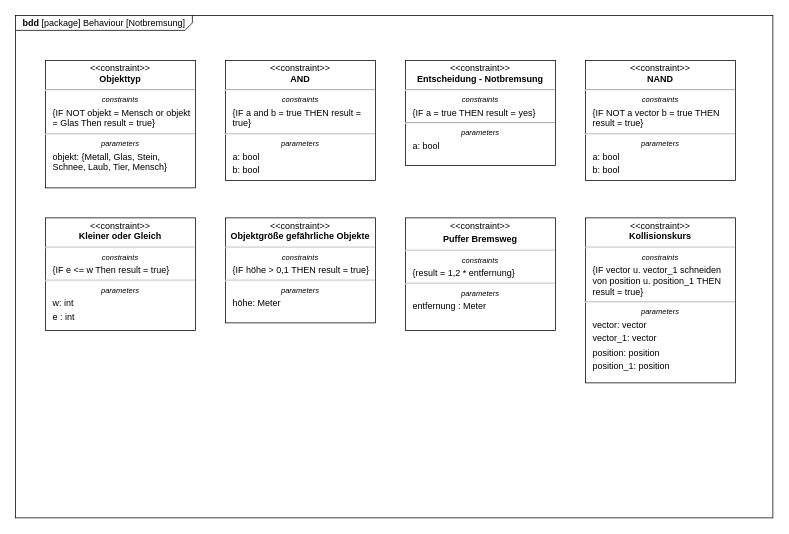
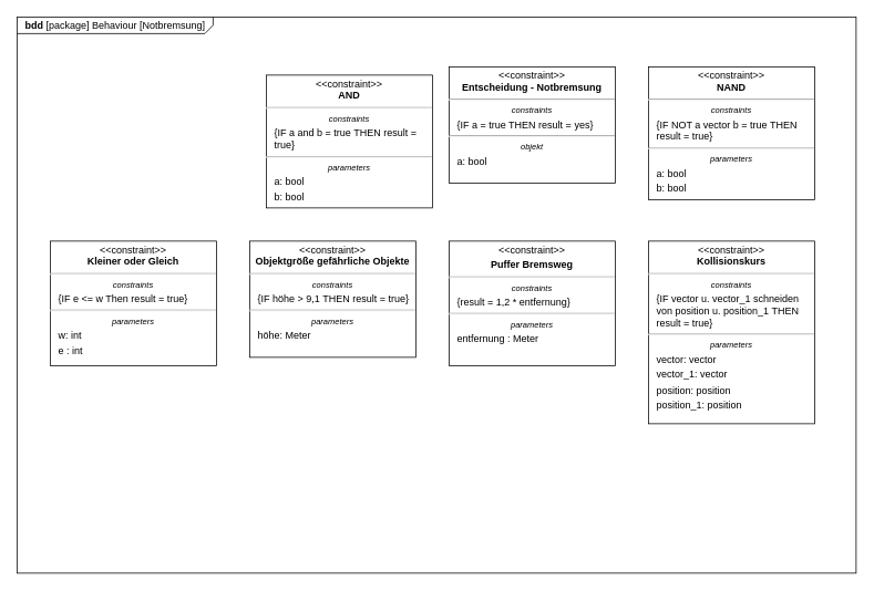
- <mxCell id="4" value="&lt;p style=&quot;margin:0px;margin-top:4px;text-align:center;&quot;&gt;&amp;lt;&amp;lt;constraint&amp;gt;&amp;gt;&lt;br&gt;&lt;b&gt;Entscheidung - Notbremsung&lt;/b&gt;&lt;/p&gt;&lt;hr&gt;&lt;p style=&quot;font-size:10px;margin:0px;margin-top:4px;text-align:center;&quot;&gt;&lt;i&gt;constraints&lt;/i&gt;&lt;/p&gt;&lt;p style=&quot;margin:0px;margin-top:4px;margin-left:10px;text-align:left;&quot;&gt;{IF a = true THEN result = yes}&lt;br&gt;&lt;/p&gt;&lt;hr&gt;&lt;p style=&quot;font-size:10px;margin:0px;margin-top:4px;text-align:center;&quot;&gt;&lt;i&gt;parameters&lt;/i&gt;&lt;/p&gt;&lt;p style=&quot;margin:0px;margin-top:4px;margin-left:10px;text-align:left;&quot;&gt;a: bool&lt;/p&gt;" style="shape=rect;html=1;overflow=fill;whiteSpace=wrap;" parent="1" vertex="1"><mxGeometry x="540" y="80" width="200" height="140" as="geometry" /></mxCell>
+ <mxCell id="4" value="&lt;p style=&quot;margin:0px;margin-top:4px;text-align:center;&quot;&gt;&amp;lt;&amp;lt;constraint&amp;gt;&amp;gt;&lt;br&gt;&lt;b&gt;Entscheidung - Notbremsung&lt;/b&gt;&lt;/p&gt;&lt;hr&gt;&lt;p style=&quot;font-size:10px;margin:0px;margin-top:4px;text-align:center;&quot;&gt;&lt;i&gt;constraints&lt;/i&gt;&lt;/p&gt;&lt;p style=&quot;margin:0px;margin-top:4px;margin-left:10px;text-align:left;&quot;&gt;{IF a = true THEN result = yes}&lt;br&gt;&lt;/p&gt;&lt;hr&gt;&lt;p style=&quot;font-size:10px;margin:0px;margin-top:4px;text-align:center;&quot;&gt;&lt;i&gt;objekt&lt;/i&gt;&lt;/p&gt;&lt;p style=&quot;margin:0px;margin-top:4px;margin-left:10px;text-align:left;&quot;&gt;a: bool&lt;/p&gt;" style="shape=rect;html=1;overflow=fill;whiteSpace=wrap;" parent="1" vertex="1"><mxGeometry x="540" y="80" width="200" height="140" as="geometry" /></mxCell>
- <mxCell id="5" value="&lt;p style=&quot;margin:0px;margin-top:4px;text-align:center;&quot;&gt;&amp;lt;&amp;lt;constraint&amp;gt;&amp;gt;&lt;br&gt;&lt;b&gt;AND&lt;/b&gt;&lt;/p&gt;&lt;hr&gt;&lt;p style=&quot;font-size:10px;margin:0px;margin-top:4px;text-align:center;&quot;&gt;&lt;i&gt;constraints&lt;/i&gt;&lt;/p&gt;&lt;p style=&quot;margin:0px;margin-top:4px;margin-left:10px;text-align:left;&quot;&gt;{IF a and b = true THEN result = true}&lt;br&gt;&lt;/p&gt;&lt;hr&gt;&lt;p style=&quot;font-size:10px;margin:0px;margin-top:4px;text-align:center;&quot;&gt;&lt;i&gt;parameters&lt;/i&gt;&lt;/p&gt;&lt;p style=&quot;margin:0px;margin-top:4px;margin-left:10px;text-align:left;&quot;&gt;a: bool&lt;br&gt;&lt;/p&gt;&lt;p style=&quot;margin:0px;margin-top:4px;margin-left:10px;text-align:left;&quot;&gt;b: bool&lt;br&gt;&lt;/p&gt;" style="shape=rect;html=1;overflow=fill;whiteSpace=wrap;" parent="1" vertex="1"><mxGeometry x="300" y="80" width="200" height="160" as="geometry" /></mxCell>
+ <mxCell id="5" value="&lt;p style=&quot;margin:0px;margin-top:4px;text-align:center;&quot;&gt;&amp;lt;&amp;lt;constraint&amp;gt;&amp;gt;&lt;br&gt;&lt;b&gt;AND&lt;/b&gt;&lt;/p&gt;&lt;hr&gt;&lt;p style=&quot;font-size:10px;margin:0px;margin-top:4px;text-align:center;&quot;&gt;&lt;i&gt;constraints&lt;/i&gt;&lt;/p&gt;&lt;p style=&quot;margin:0px;margin-top:4px;margin-left:10px;text-align:left;&quot;&gt;{IF a and b = true THEN result = true}&lt;br&gt;&lt;/p&gt;&lt;hr&gt;&lt;p style=&quot;font-size:10px;margin:0px;margin-top:4px;text-align:center;&quot;&gt;&lt;i&gt;parameters&lt;/i&gt;&lt;/p&gt;&lt;p style=&quot;margin:0px;margin-top:4px;margin-left:10px;text-align:left;&quot;&gt;a: bool&lt;br&gt;&lt;/p&gt;&lt;p style=&quot;margin:0px;margin-top:4px;margin-left:10px;text-align:left;&quot;&gt;b: bool&lt;br&gt;&lt;/p&gt;" style="shape=rect;html=1;overflow=fill;whiteSpace=wrap;" parent="1" vertex="1"><mxGeometry x="320" y="90" width="200" height="160" as="geometry" /></mxCell>
- <mxCell id="3" value="&lt;p style=&quot;margin: 4px 0px 0px;&quot;&gt;&amp;lt;&amp;lt;constraint&amp;gt;&amp;gt;&lt;br&gt;&lt;b&gt;Objekttyp&lt;/b&gt;&lt;/p&gt;&lt;hr&gt;&lt;p style=&quot;font-size: 10px; margin: 4px 0px 0px;&quot;&gt;&lt;i&gt;constraints&lt;/i&gt;&lt;/p&gt;&lt;p style=&quot;margin: 4px 0px 0px 10px; text-align: left;&quot;&gt;{IF NOT objekt = Mensch or objekt = Glas Then result = true}&lt;br&gt;&lt;/p&gt;&lt;hr&gt;&lt;p style=&quot;font-size: 10px; margin: 4px 0px 0px;&quot;&gt;&lt;i&gt;parameters&lt;/i&gt;&lt;/p&gt;&lt;p style=&quot;margin: 4px 0px 0px 10px; text-align: left;&quot;&gt;objekt: {Metall, Glas, Stein, Schnee, Laub, Tier, Mensch}&lt;/p&gt;" style="shape=rect;html=1;overflow=fill;whiteSpace=wrap;" parent="1" vertex="1"><mxGeometry x="60" y="80" width="200" height="170" as="geometry" /></mxCell>
- <mxCell id="7" value="&lt;p style=&quot;margin:0px;margin-top:4px;text-align:center;&quot;&gt;&amp;lt;&amp;lt;constraint&amp;gt;&amp;gt;&lt;br&gt;&lt;b&gt;Objektgröße gefährliche Objekte&lt;/b&gt;&lt;/p&gt;&lt;hr&gt;&lt;p style=&quot;font-size:10px;margin:0px;margin-top:4px;text-align:center;&quot;&gt;&lt;i&gt;constraints&lt;/i&gt;&lt;/p&gt;&lt;p style=&quot;margin:0px;margin-top:4px;margin-left:10px;text-align:left;&quot;&gt;{IF höhe &amp;gt; 0,1 THEN result = true}&lt;br&gt;&lt;/p&gt;&lt;hr&gt;&lt;p style=&quot;font-size:10px;margin:0px;margin-top:4px;text-align:center;&quot;&gt;&lt;i&gt;parameters&lt;/i&gt;&lt;/p&gt;&lt;p style=&quot;margin:0px;margin-top:4px;margin-left:10px;text-align:left;&quot;&gt;höhe: Meter&lt;br&gt;&lt;/p&gt;" style="shape=rect;html=1;overflow=fill;whiteSpace=wrap;" parent="1" vertex="1"><mxGeometry x="300" y="290" width="200" height="140" as="geometry" /></mxCell>
+ <mxCell id="7" value="&lt;p style=&quot;margin:0px;margin-top:4px;text-align:center;&quot;&gt;&amp;lt;&amp;lt;constraint&amp;gt;&amp;gt;&lt;br&gt;&lt;b&gt;Objektgröße gefährliche Objekte&lt;/b&gt;&lt;/p&gt;&lt;hr&gt;&lt;p style=&quot;font-size:10px;margin:0px;margin-top:4px;text-align:center;&quot;&gt;&lt;i&gt;constraints&lt;/i&gt;&lt;/p&gt;&lt;p style=&quot;margin:0px;margin-top:4px;margin-left:10px;text-align:left;&quot;&gt;{IF höhe &amp;gt; 9,1 THEN result = true}&lt;br&gt;&lt;/p&gt;&lt;hr&gt;&lt;p style=&quot;font-size:10px;margin:0px;margin-top:4px;text-align:center;&quot;&gt;&lt;i&gt;parameters&lt;/i&gt;&lt;/p&gt;&lt;p style=&quot;margin:0px;margin-top:4px;margin-left:10px;text-align:left;&quot;&gt;höhe: Meter&lt;br&gt;&lt;/p&gt;" style="shape=rect;html=1;overflow=fill;whiteSpace=wrap;" parent="1" vertex="1"><mxGeometry x="300" y="290" width="200" height="140" as="geometry" /></mxCell>
